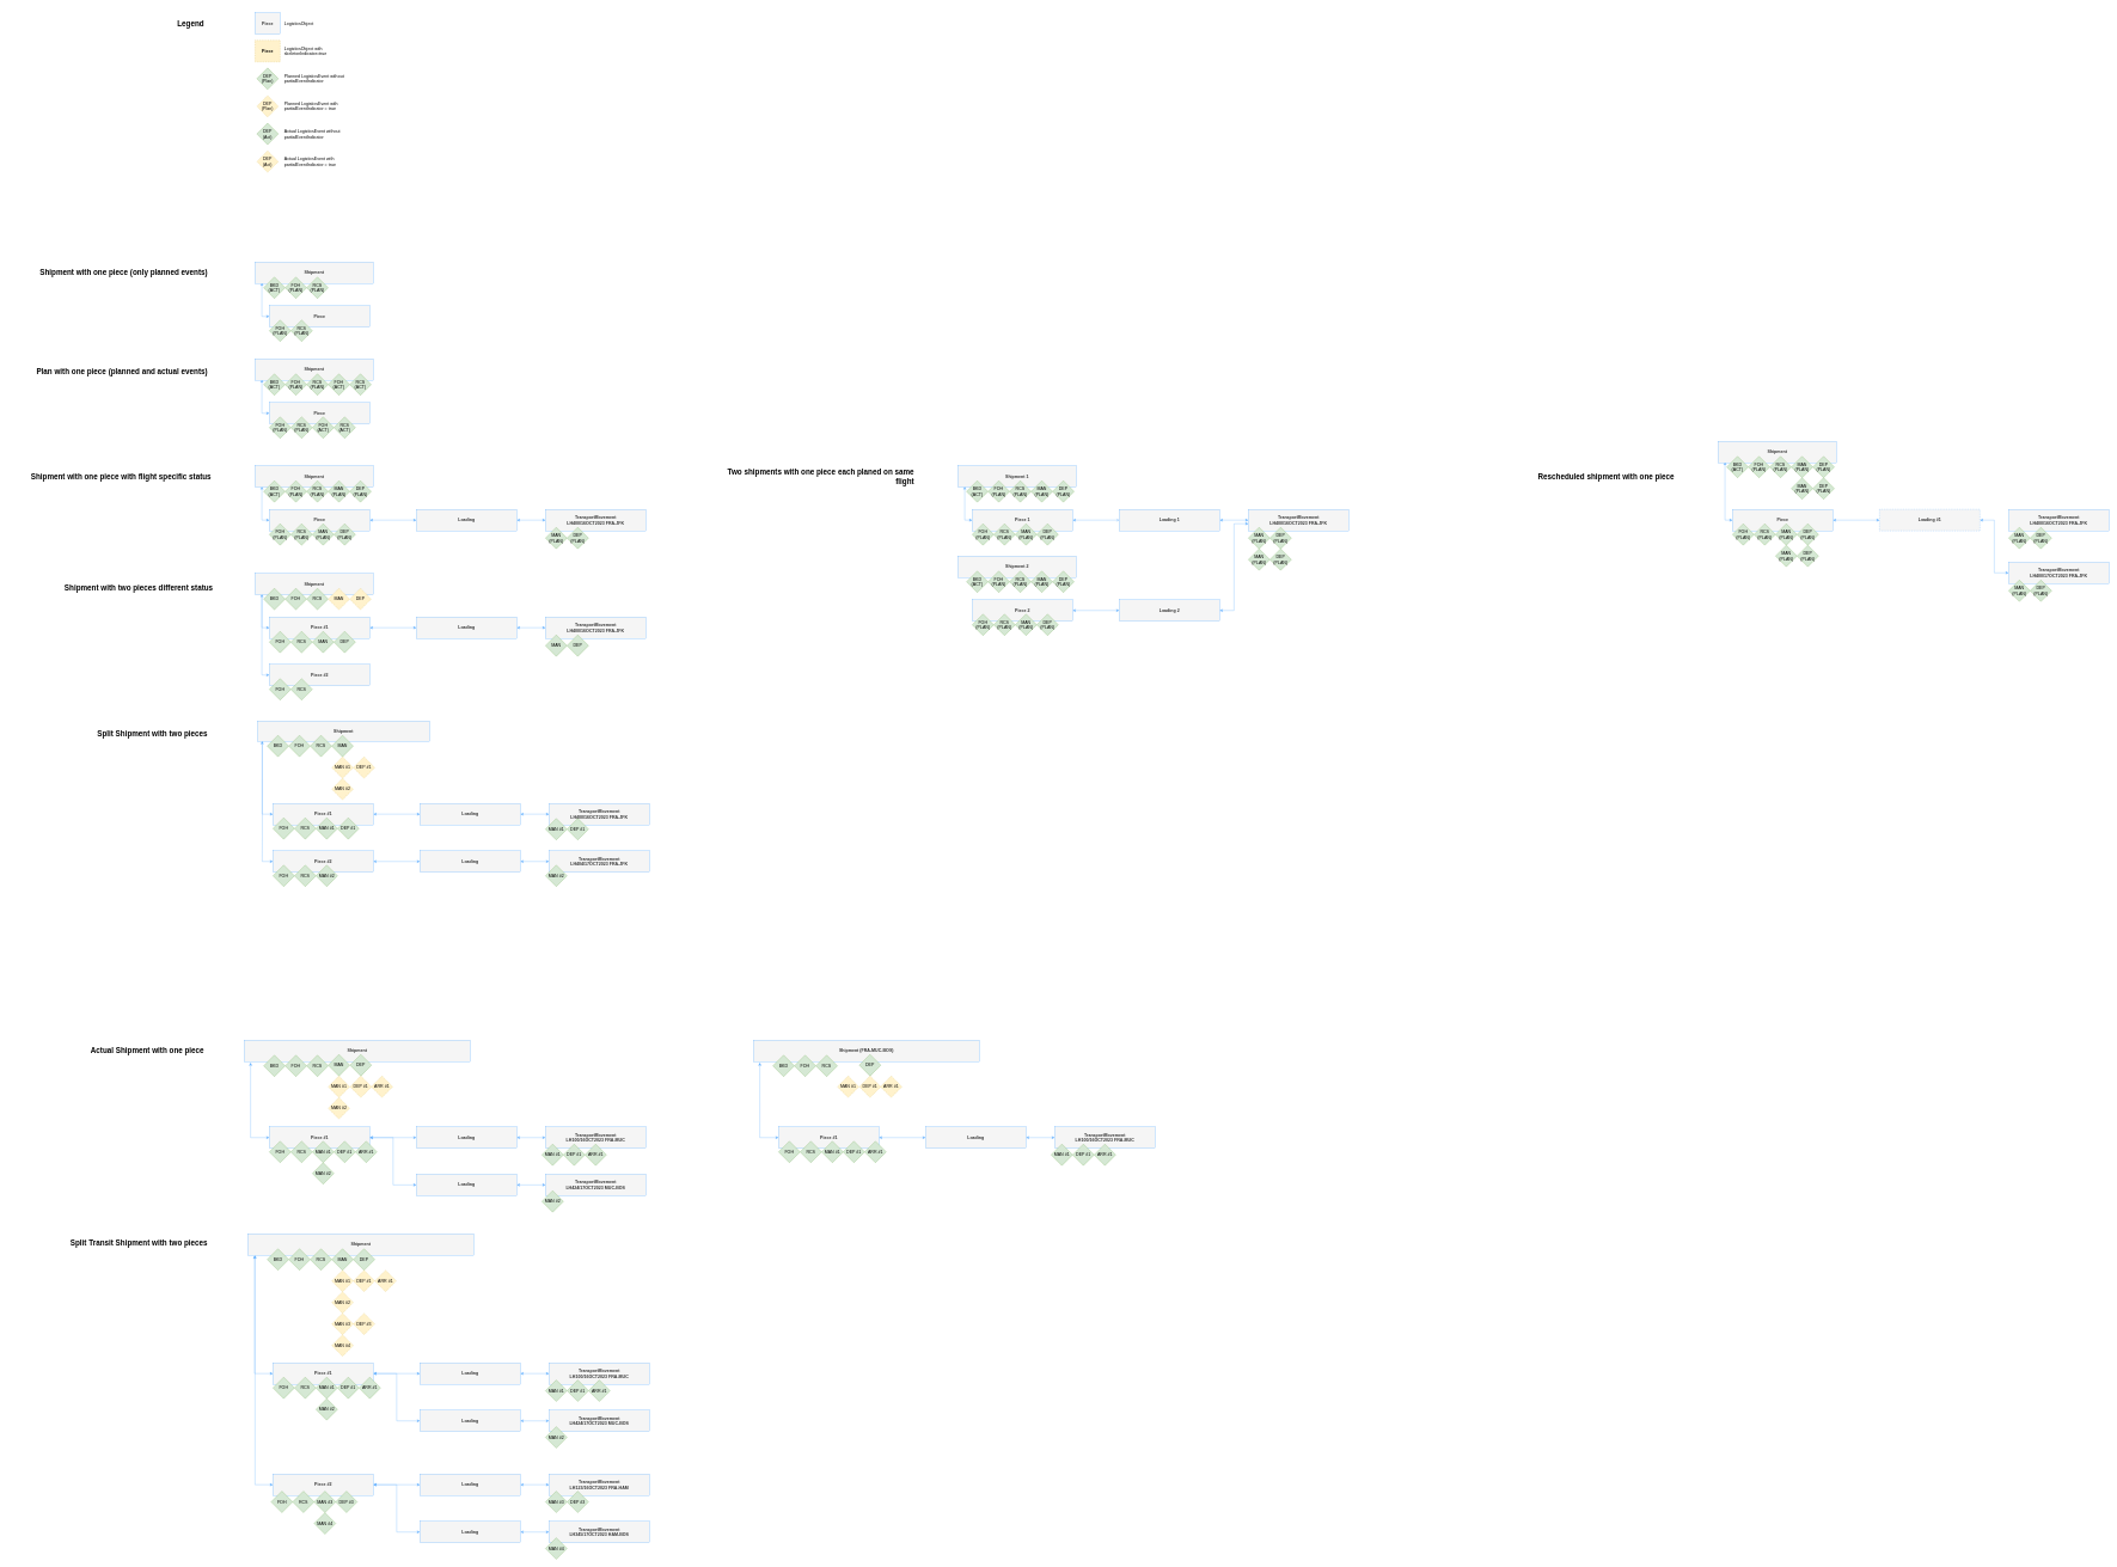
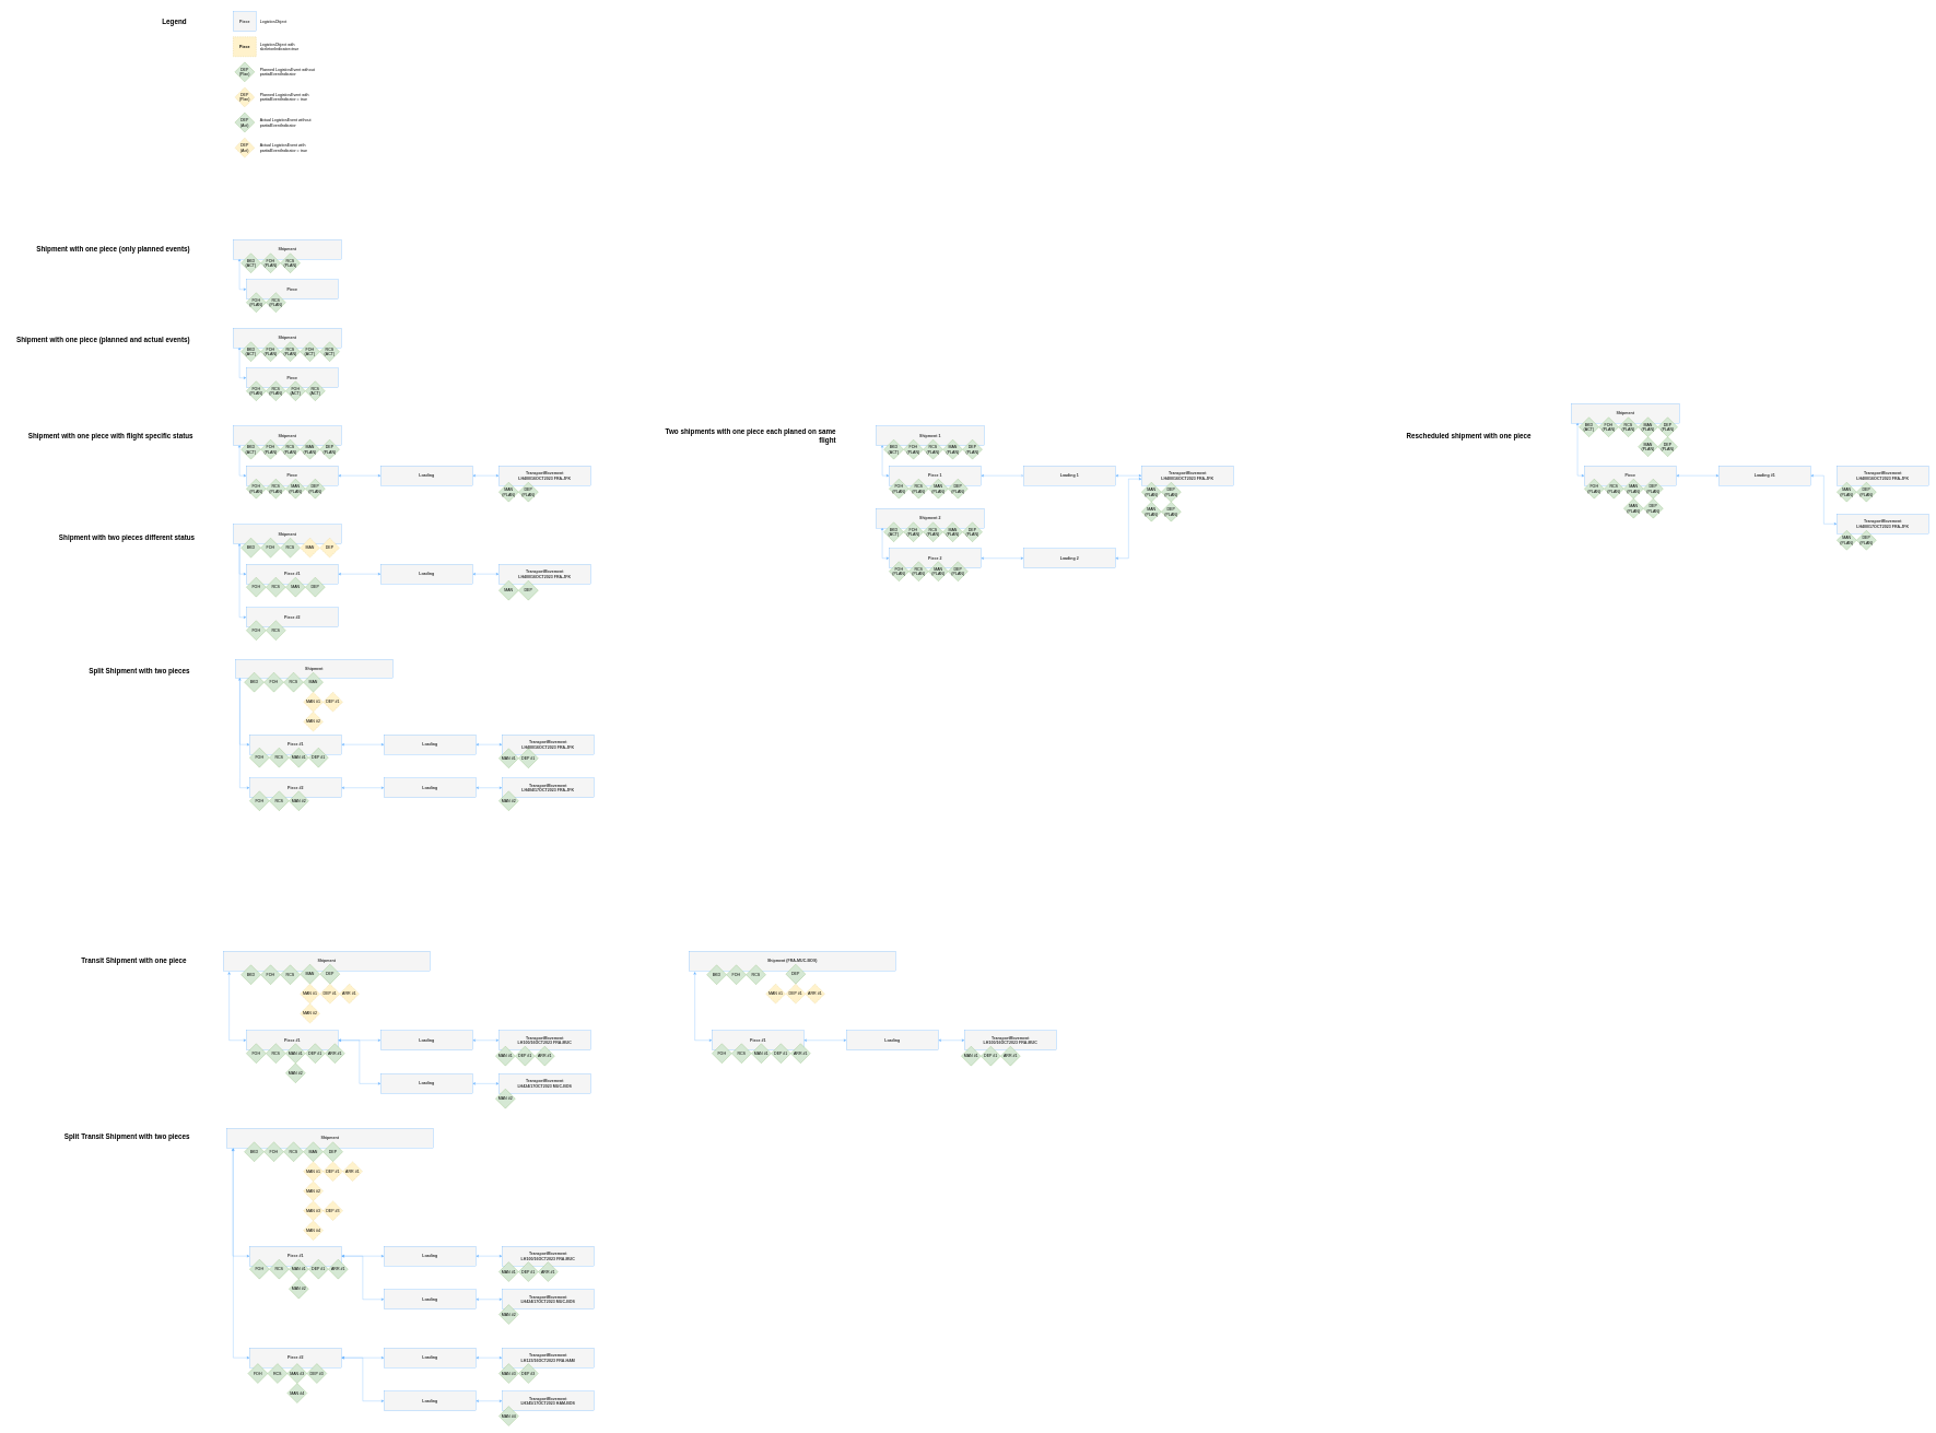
- <mxCell id="200" value="Plan with one piece (planned and actual events)" style="text;html=1;strokeColor=none;fillColor=none;align=right;verticalAlign=middle;whiteSpace=wrap;rounded=0;fontSize=21;fontStyle=1" parent="1" vertex="1"><mxGeometry x="30" y="1020" width="550" height="30" as="geometry" /></mxCell>
+ <mxCell id="200" value="Shipment with one piece (planned and actual events)" style="text;html=1;strokeColor=none;fillColor=none;align=right;verticalAlign=middle;whiteSpace=wrap;rounded=0;fontSize=21;fontStyle=1" parent="1" vertex="1"><mxGeometry x="30" y="1020" width="550" height="30" as="geometry" /></mxCell>
- <mxCell id="273" value="Loading #1" style="whiteSpace=wrap;html=1;fontStyle=1;fillColor=#f5f5f5;strokeColor=#66B2FF;fontColor=#333333;dashed=1;" parent="1" vertex="1"><mxGeometry x="5240" y="1420" width="280" height="60" as="geometry" /></mxCell>
+ <mxCell id="273" value="Loading #1" style="whiteSpace=wrap;html=1;fontStyle=1;fillColor=#f5f5f5;strokeColor=#66B2FF;fontColor=#333333;" parent="1" vertex="1"><mxGeometry x="5240" y="1420" width="280" height="60" as="geometry" /></mxCell>
+ <mxCell id="243" style="edgeStyle=orthogonalEdgeStyle;rounded=0;orthogonalLoop=1;jettySize=auto;html=1;entryX=0;entryY=0.5;entryDx=0;entryDy=0;exitX=0.058;exitY=0.967;exitDx=0;exitDy=0;exitPerimeter=0;startArrow=classic;startFill=1;strokeColor=#66B2FF;" parent="1" source="244" target="246" edge="1"><mxGeometry relative="1" as="geometry" /></mxCell>
- <mxCell id="92" value="Actual Shipment with one piece" style="text;html=1;strokeColor=none;fillColor=none;align=right;verticalAlign=middle;whiteSpace=wrap;rounded=0;fontSize=21;fontStyle=1" parent="1" vertex="1"><mxGeometry x="20" y="2915" width="550" height="30" as="geometry" /></mxCell>
+ <mxCell id="92" value="Transit Shipment with one piece" style="text;html=1;strokeColor=none;fillColor=none;align=right;verticalAlign=middle;whiteSpace=wrap;rounded=0;fontSize=21;fontStyle=1" parent="1" vertex="1"><mxGeometry x="20" y="2915" width="550" height="30" as="geometry" /></mxCell>
